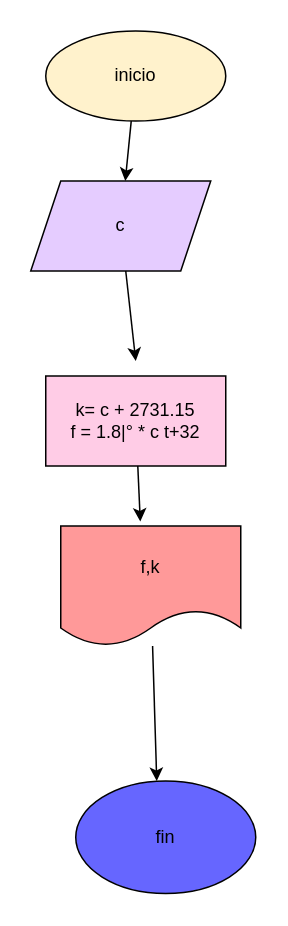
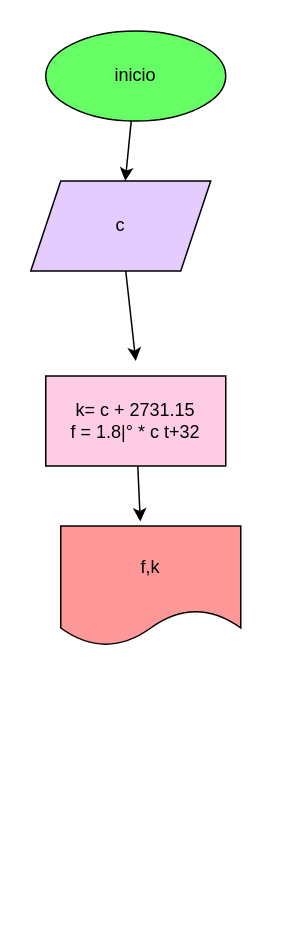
- <mxCell id="10" value="inicio" style="ellipse;whiteSpace=wrap;html=1;fillColor=#fff2cc;" vertex="1" parent="1"><mxGeometry x="30" y="20" width="120" height="60" as="geometry" /></mxCell>
+ <mxCell id="10" value="inicio" style="ellipse;whiteSpace=wrap;html=1;fillColor=#66FF66;" vertex="1" parent="1"><mxGeometry x="30" y="20" width="120" height="60" as="geometry" /></mxCell>
- <mxCell id="7" style="edgeStyle=none;html=1;entryX=0.45;entryY=0;entryDx=0;entryDy=0;entryPerimeter=0;" edge="1" parent="1" source="8" target="9"><mxGeometry relative="1" as="geometry" /></mxCell>
- <mxCell id="9" value="fin" style="ellipse;whiteSpace=wrap;html=1;fillColor=#6666FF;" vertex="1" parent="1"><mxGeometry x="50" y="520" width="120" height="75" as="geometry" /></mxCell>
